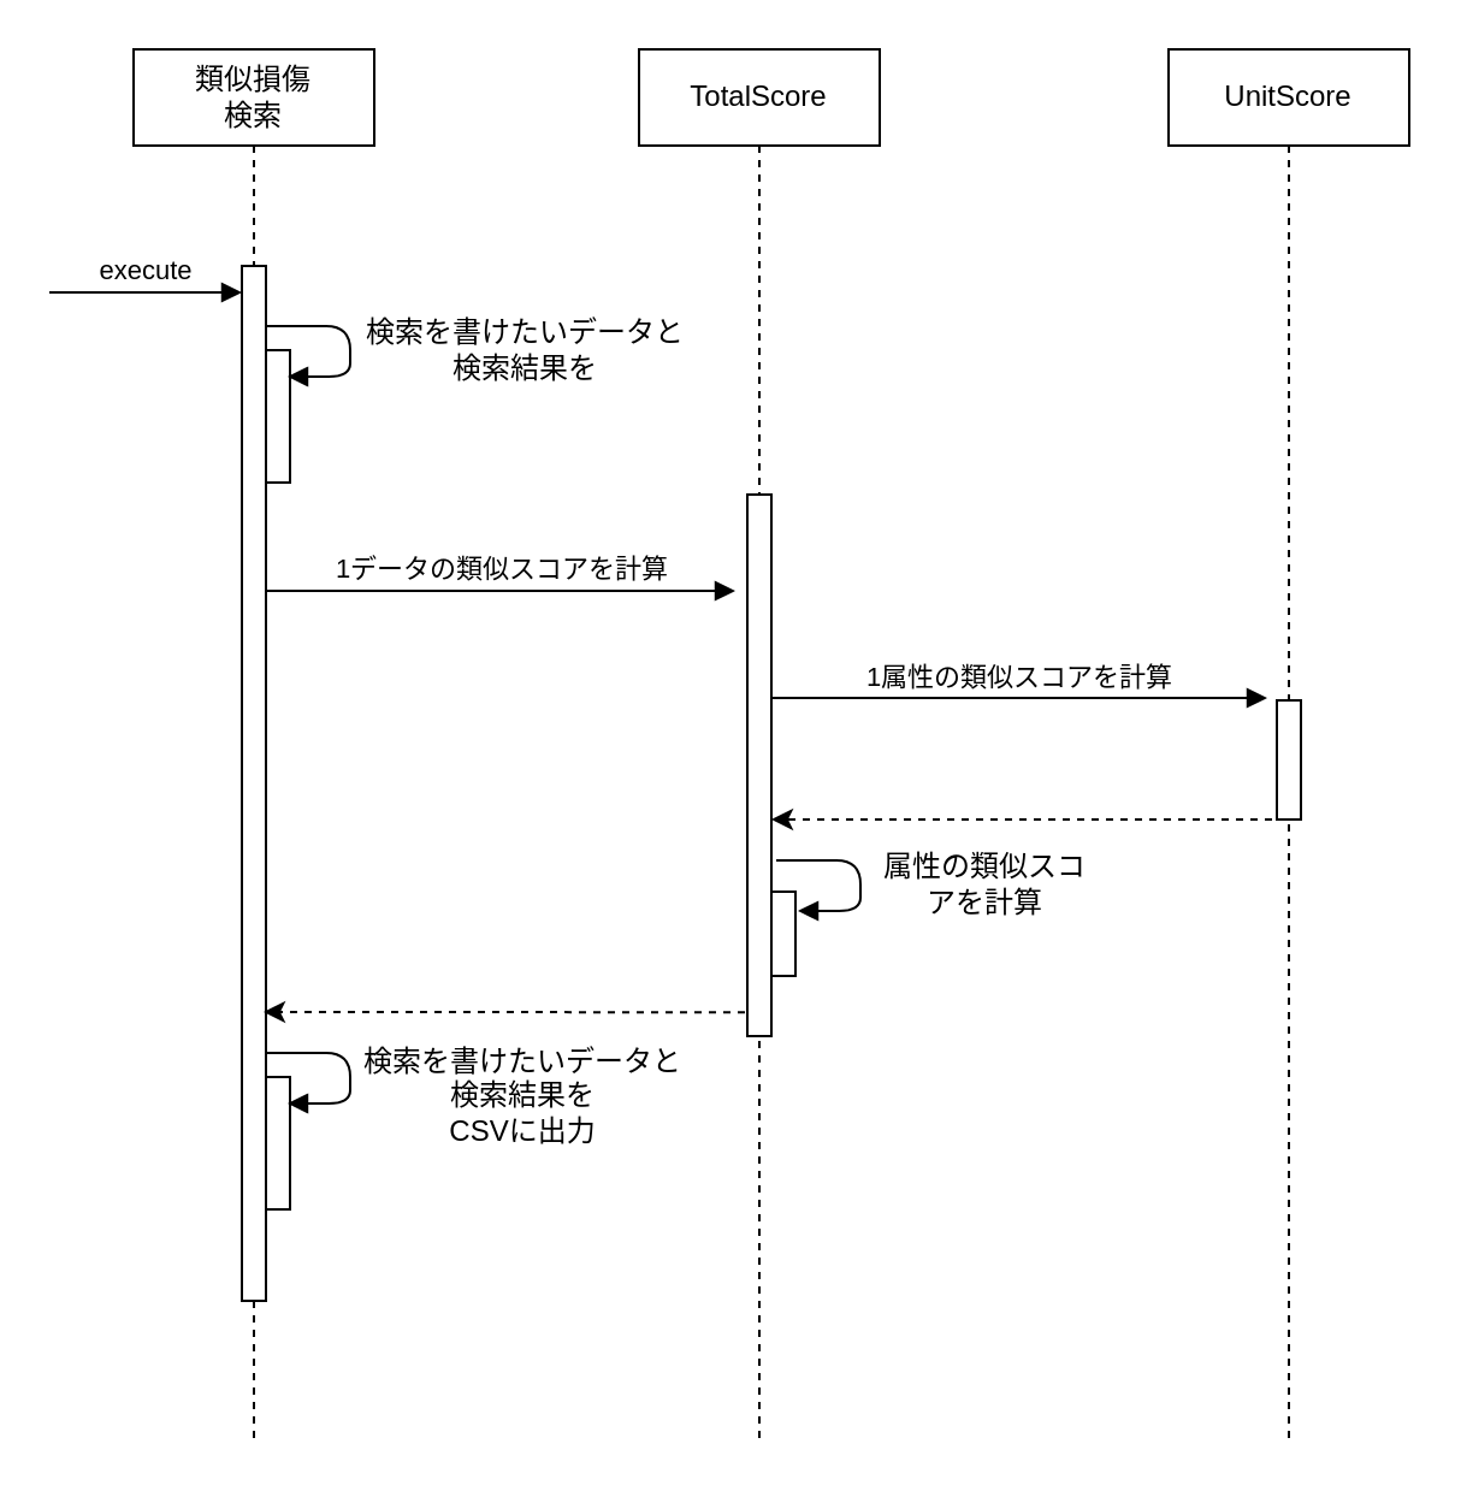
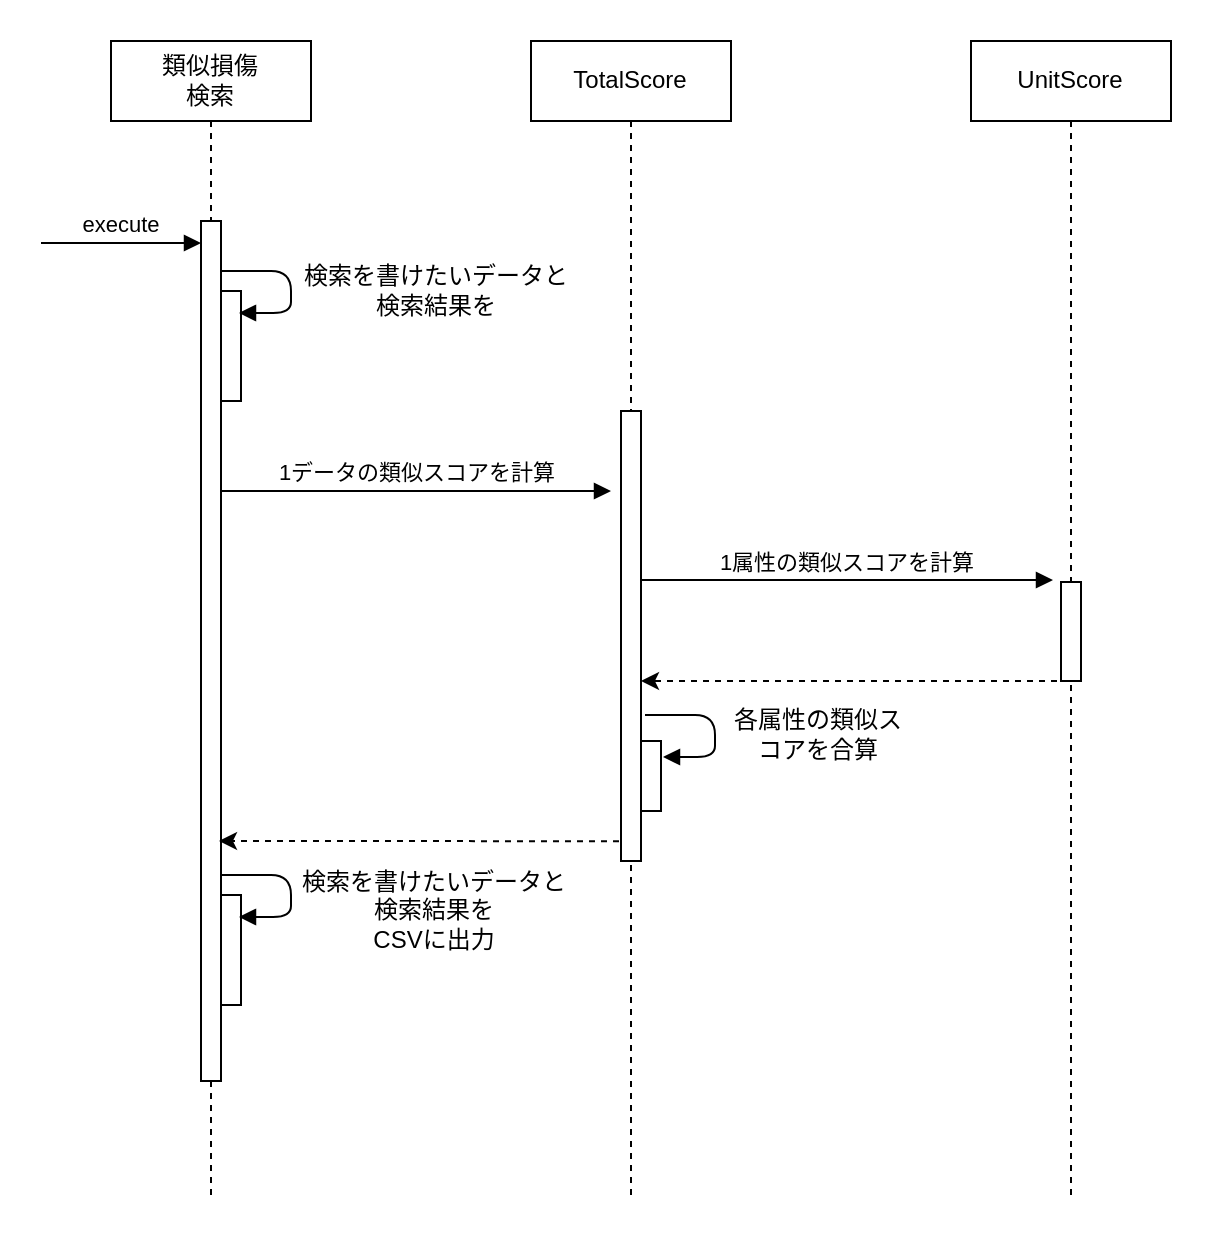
- <mxCell id="19" value="属性の類似スコアを計算" style="text;html=1;strokeColor=none;fillColor=none;align=center;verticalAlign=middle;whiteSpace=wrap;rounded=0;" parent="1" vertex="1"><mxGeometry x="363" y="352" width="92" height="30" as="geometry" /></mxCell>
+ <mxCell id="19" value="各属性の類似スコアを合算" style="text;html=1;strokeColor=none;fillColor=none;align=center;verticalAlign=middle;whiteSpace=wrap;rounded=0;" parent="1" vertex="1"><mxGeometry x="363" y="352" width="92" height="30" as="geometry" /></mxCell>
